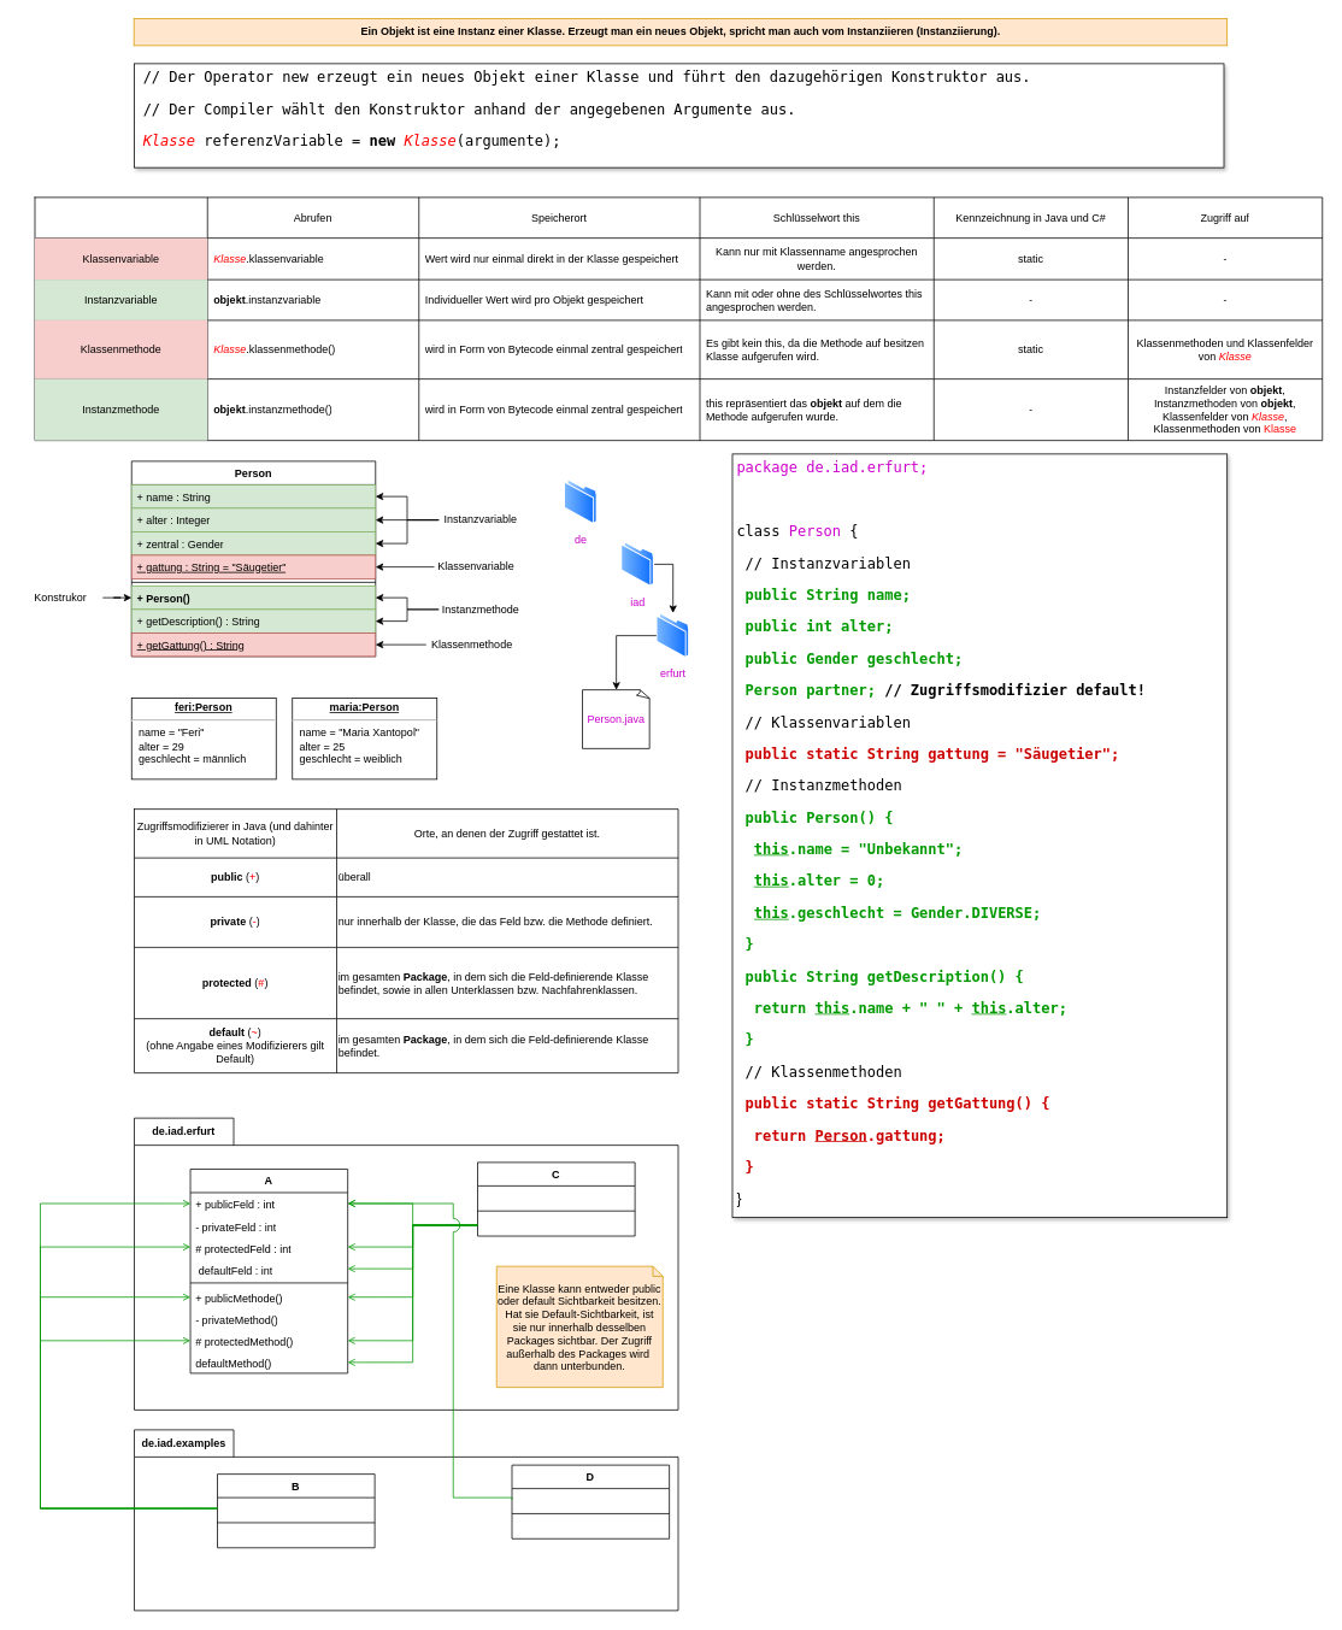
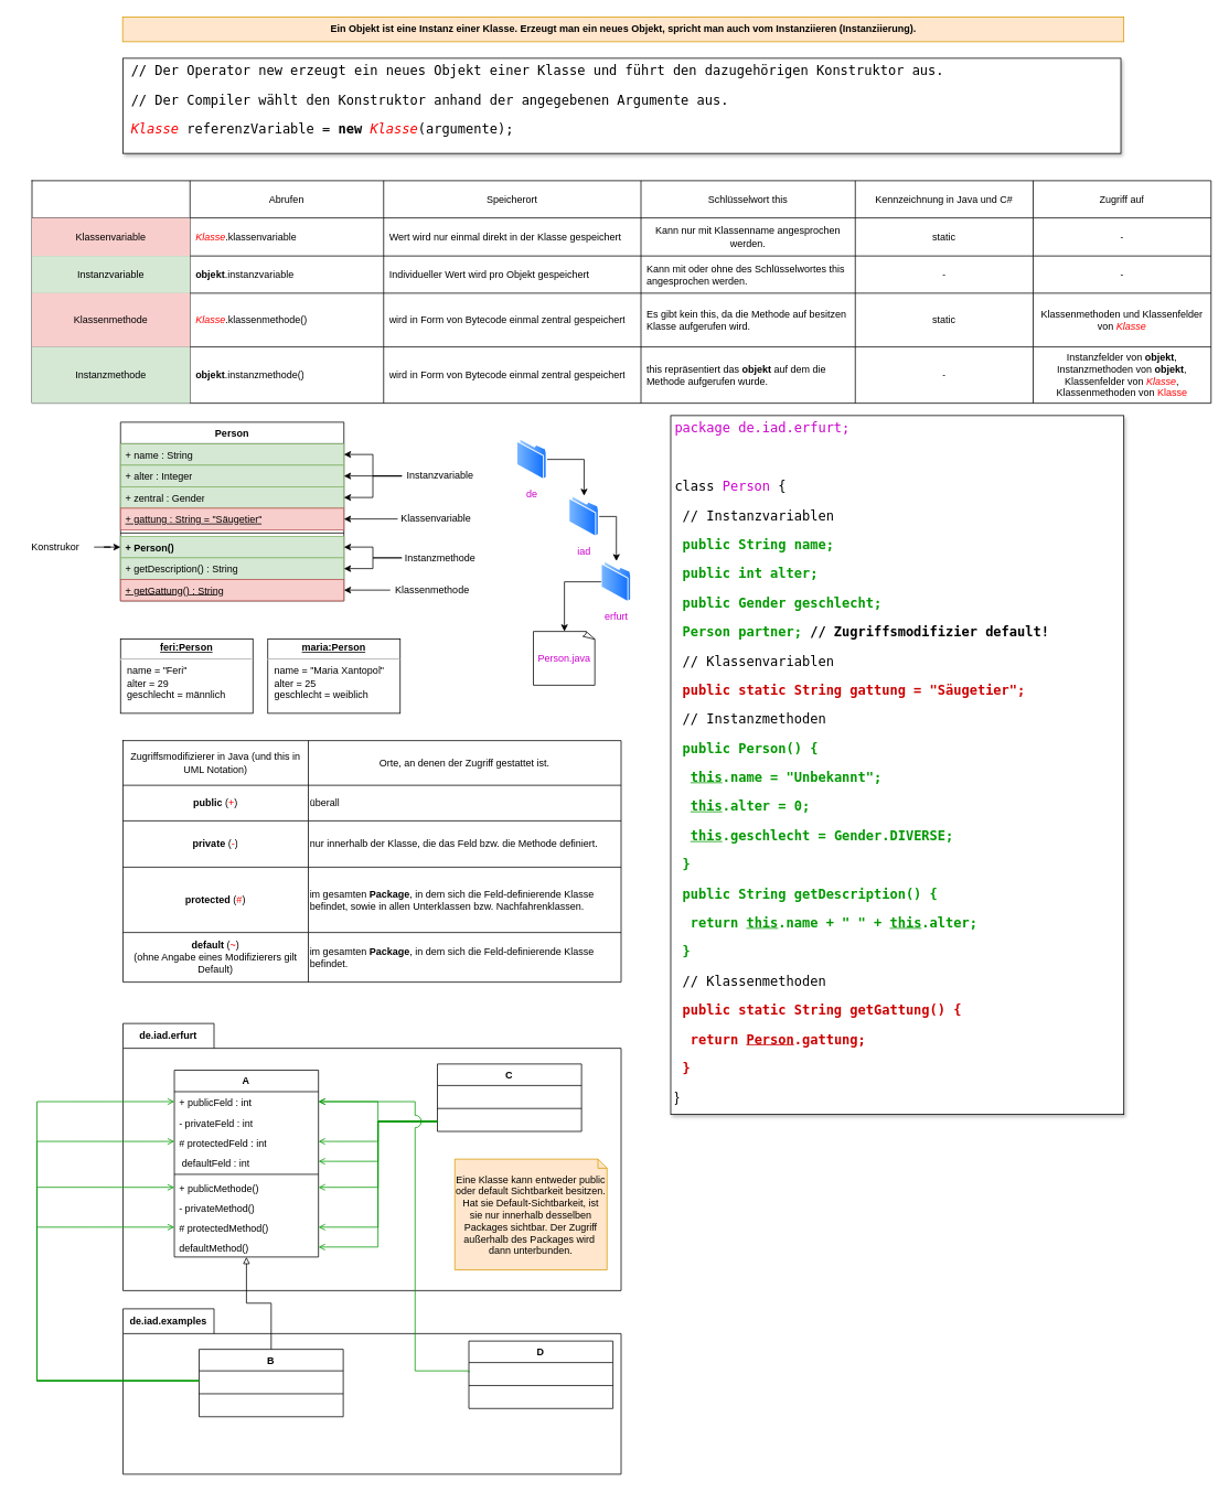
+ <mxCell id="80" style="edgeStyle=orthogonalEdgeStyle;rounded=0;orthogonalLoop=1;jettySize=auto;html=1;entryX=0.5;entryY=0;entryDx=0;entryDy=0;" edge="1" parent="1" source="81" target="83"><mxGeometry relative="1" as="geometry" /></mxCell>
- <mxCell id="66" value="Zugriffsmodifizierer in Java (und dahinter in UML Notation)" style="shape=partialRectangle;html=1;whiteSpace=wrap;connectable=0;strokeColor=inherit;overflow=hidden;fillColor=none;top=0;left=0;bottom=0;right=0;pointerEvents=1;" vertex="1" parent="65"><mxGeometry width="224" height="54" as="geometry"><mxRectangle width="224" height="54" as="alternateBounds" /></mxGeometry></mxCell>
+ <mxCell id="66" value="Zugriffsmodifizierer in Java (und this in UML Notation)" style="shape=partialRectangle;html=1;whiteSpace=wrap;connectable=0;strokeColor=inherit;overflow=hidden;fillColor=none;top=0;left=0;bottom=0;right=0;pointerEvents=1;" vertex="1" parent="65"><mxGeometry width="224" height="54" as="geometry"><mxRectangle width="224" height="54" as="alternateBounds" /></mxGeometry></mxCell>
+ <mxCell id="120" style="edgeStyle=orthogonalEdgeStyle;rounded=0;orthogonalLoop=1;jettySize=auto;html=1;endArrow=block;endFill=0;" edge="1" parent="1" source="112" target="89"><mxGeometry relative="1" as="geometry" /></mxCell>
